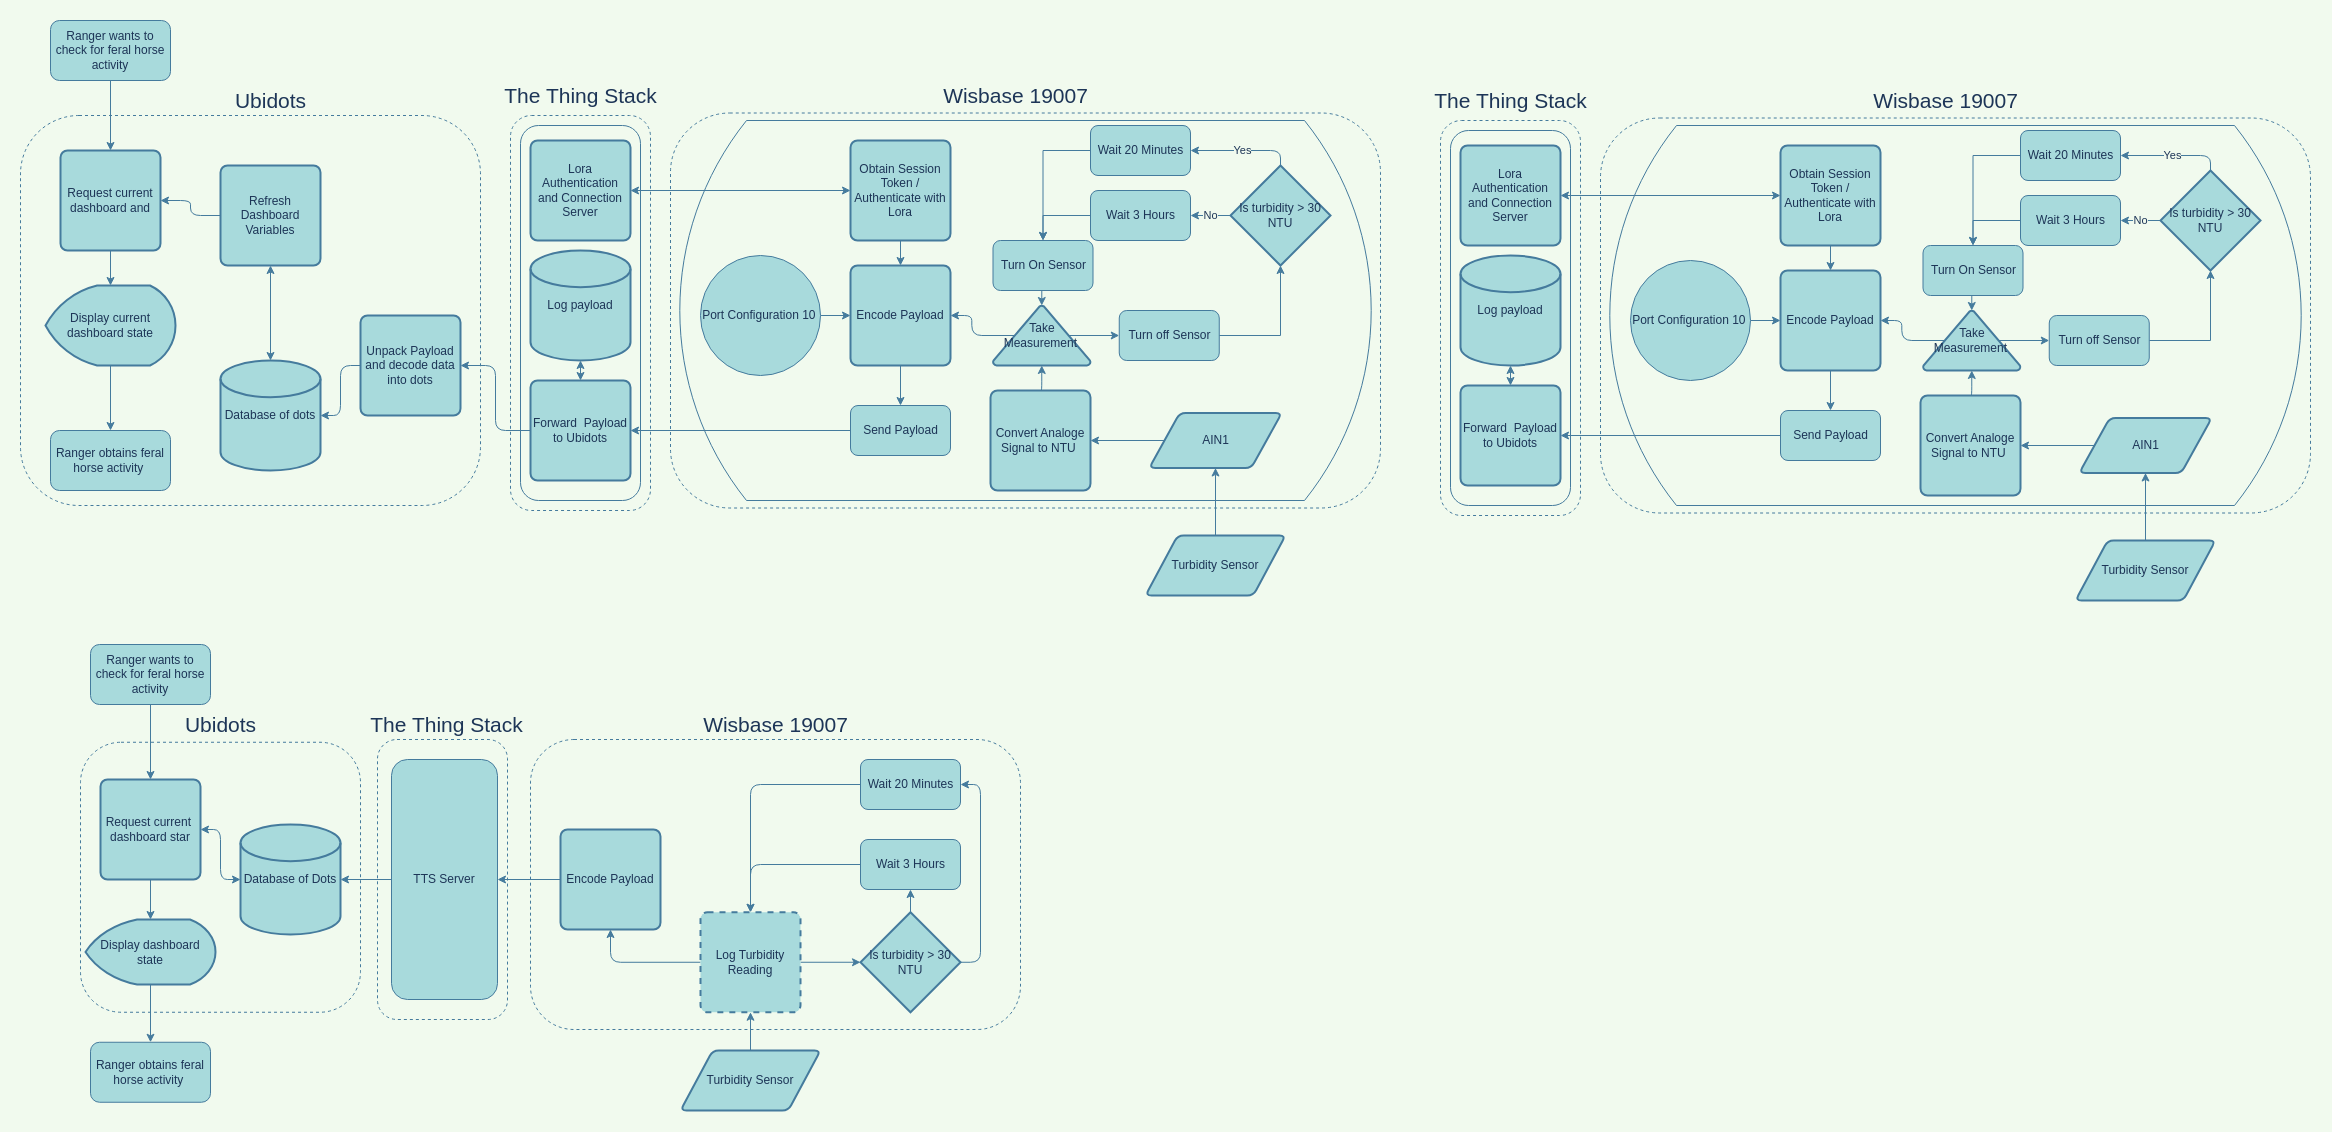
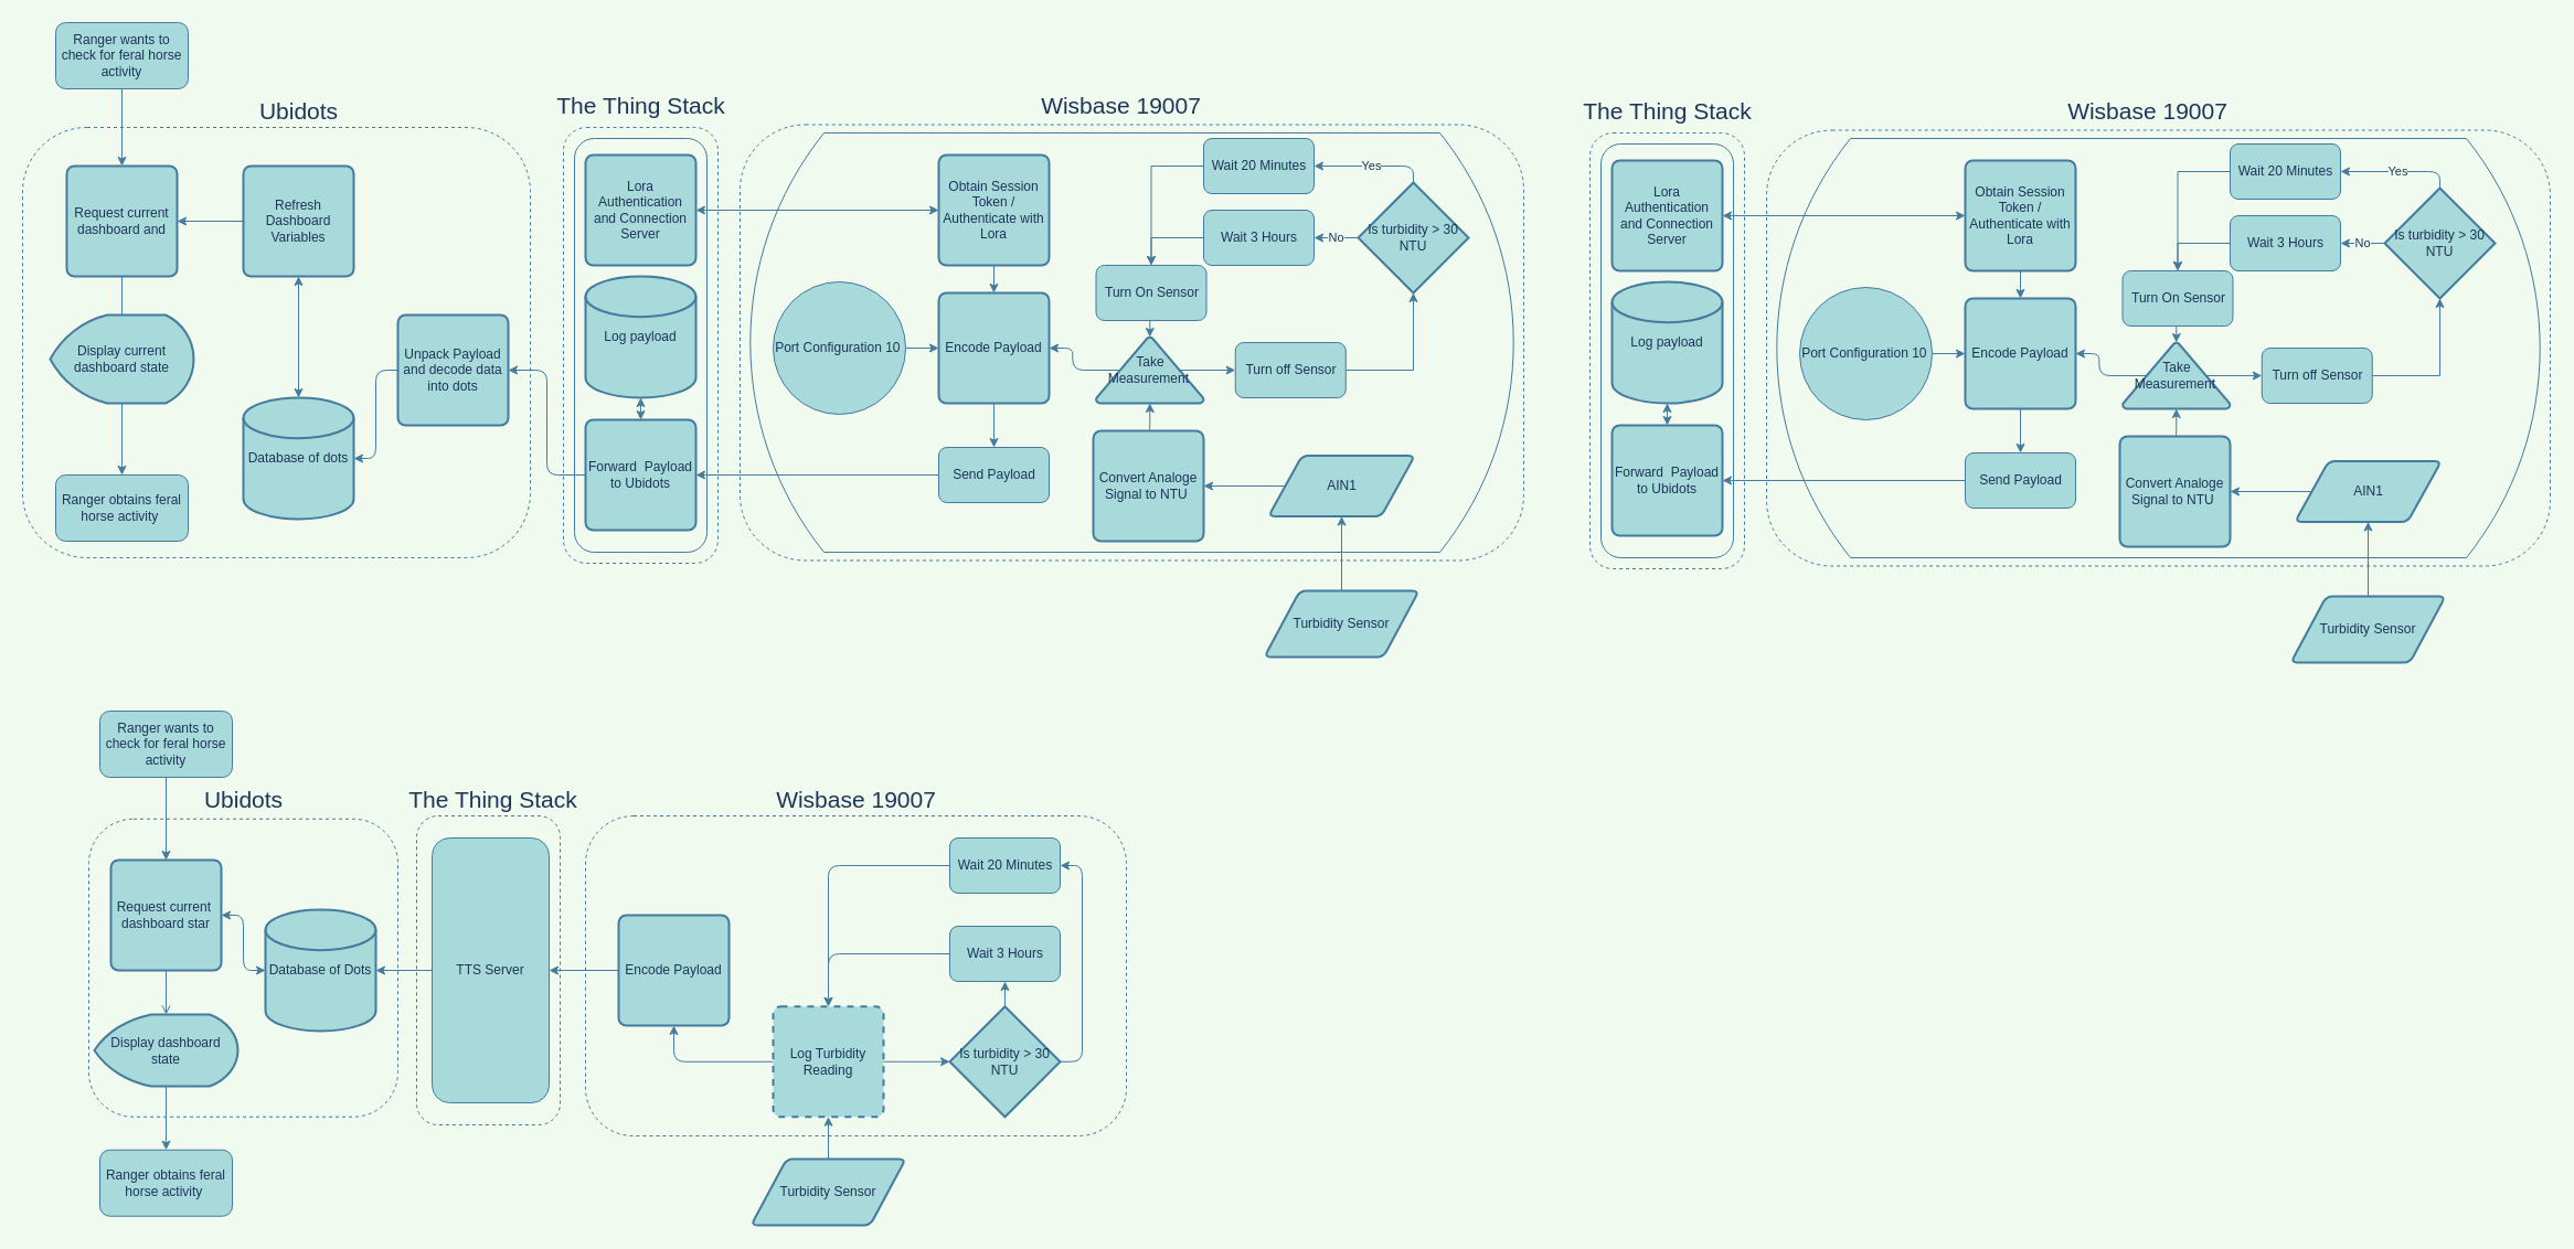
- <mxCell id="11" value="Refresh Dashboard Variables" style="rounded=1;whiteSpace=wrap;html=1;absoluteArcSize=1;arcSize=14;strokeWidth=2;fillColor=#A8DADC;strokeColor=#457B9D;fontColor=#1D3557;" vertex="1" parent="1"><mxGeometry x="220" y="165" width="100" height="100" as="geometry" /></mxCell>
+ <mxCell id="11" value="Refresh Dashboard Variables" style="rounded=1;whiteSpace=wrap;html=1;absoluteArcSize=1;arcSize=14;strokeWidth=2;fillColor=#A8DADC;strokeColor=#457B9D;fontColor=#1D3557;" vertex="1" parent="1"><mxGeometry x="220" y="150" width="100" height="100" as="geometry" /></mxCell>
- <mxCell id="14" style="edgeStyle=orthogonalEdgeStyle;rounded=1;orthogonalLoop=1;jettySize=auto;html=1;exitX=0.5;exitY=1;exitDx=0;exitDy=0;entryX=0.5;entryY=0;entryDx=0;entryDy=0;entryPerimeter=0;startArrow=none;startFill=0;labelBackgroundColor=#F1FAEE;strokeColor=#457B9D;fontColor=#1D3557;" edge="1" parent="1" source="15" target="13"><mxGeometry relative="1" as="geometry" /></mxCell>
+ <mxCell id="14" style="edgeStyle=orthogonalEdgeStyle;rounded=1;orthogonalLoop=1;jettySize=auto;html=1;exitX=0.5;exitY=1;exitDx=0;exitDy=0;entryX=0.5;entryY=0;entryDx=0;entryDy=0;entryPerimeter=0;startArrow=none;startFill=0;labelBackgroundColor=#F1FAEE;strokeColor=#457B9D;fontColor=#1D3557;endArrow=none;" edge="1" parent="1" source="15" target="13"><mxGeometry relative="1" as="geometry" /></mxCell>
- <mxCell id="19" value="Unpack Payload and decode data into dots" style="rounded=1;whiteSpace=wrap;html=1;absoluteArcSize=1;arcSize=14;strokeWidth=2;fillColor=#A8DADC;strokeColor=#457B9D;fontColor=#1D3557;" vertex="1" parent="1"><mxGeometry x="360" y="315" width="100" height="100" as="geometry" /></mxCell>
+ <mxCell id="19" value="Unpack Payload and decode data into dots" style="rounded=1;whiteSpace=wrap;html=1;absoluteArcSize=1;arcSize=14;strokeWidth=2;fillColor=#A8DADC;strokeColor=#457B9D;fontColor=#1D3557;" vertex="1" parent="1"><mxGeometry x="360" y="285" width="100" height="100" as="geometry" /></mxCell>
- <mxCell id="78" style="edgeStyle=orthogonalEdgeStyle;rounded=1;orthogonalLoop=1;jettySize=auto;html=1;exitX=0.5;exitY=1;exitDx=0;exitDy=0;entryX=0.5;entryY=0;entryDx=0;entryDy=0;entryPerimeter=0;startArrow=none;startFill=0;labelBackgroundColor=#F1FAEE;strokeColor=#457B9D;fontColor=#1D3557;" edge="1" parent="1" source="79" target="58"><mxGeometry relative="1" as="geometry" /></mxCell>
+ <mxCell id="78" style="edgeStyle=orthogonalEdgeStyle;rounded=1;orthogonalLoop=1;jettySize=auto;html=1;exitX=0.5;exitY=1;exitDx=0;exitDy=0;entryX=0.5;entryY=0;entryDx=0;entryDy=0;entryPerimeter=0;startArrow=none;startFill=0;labelBackgroundColor=#F1FAEE;strokeColor=#457B9D;fontColor=#1D3557;endArrow=open;" edge="1" parent="1" source="79" target="58"><mxGeometry relative="1" as="geometry" /></mxCell>
